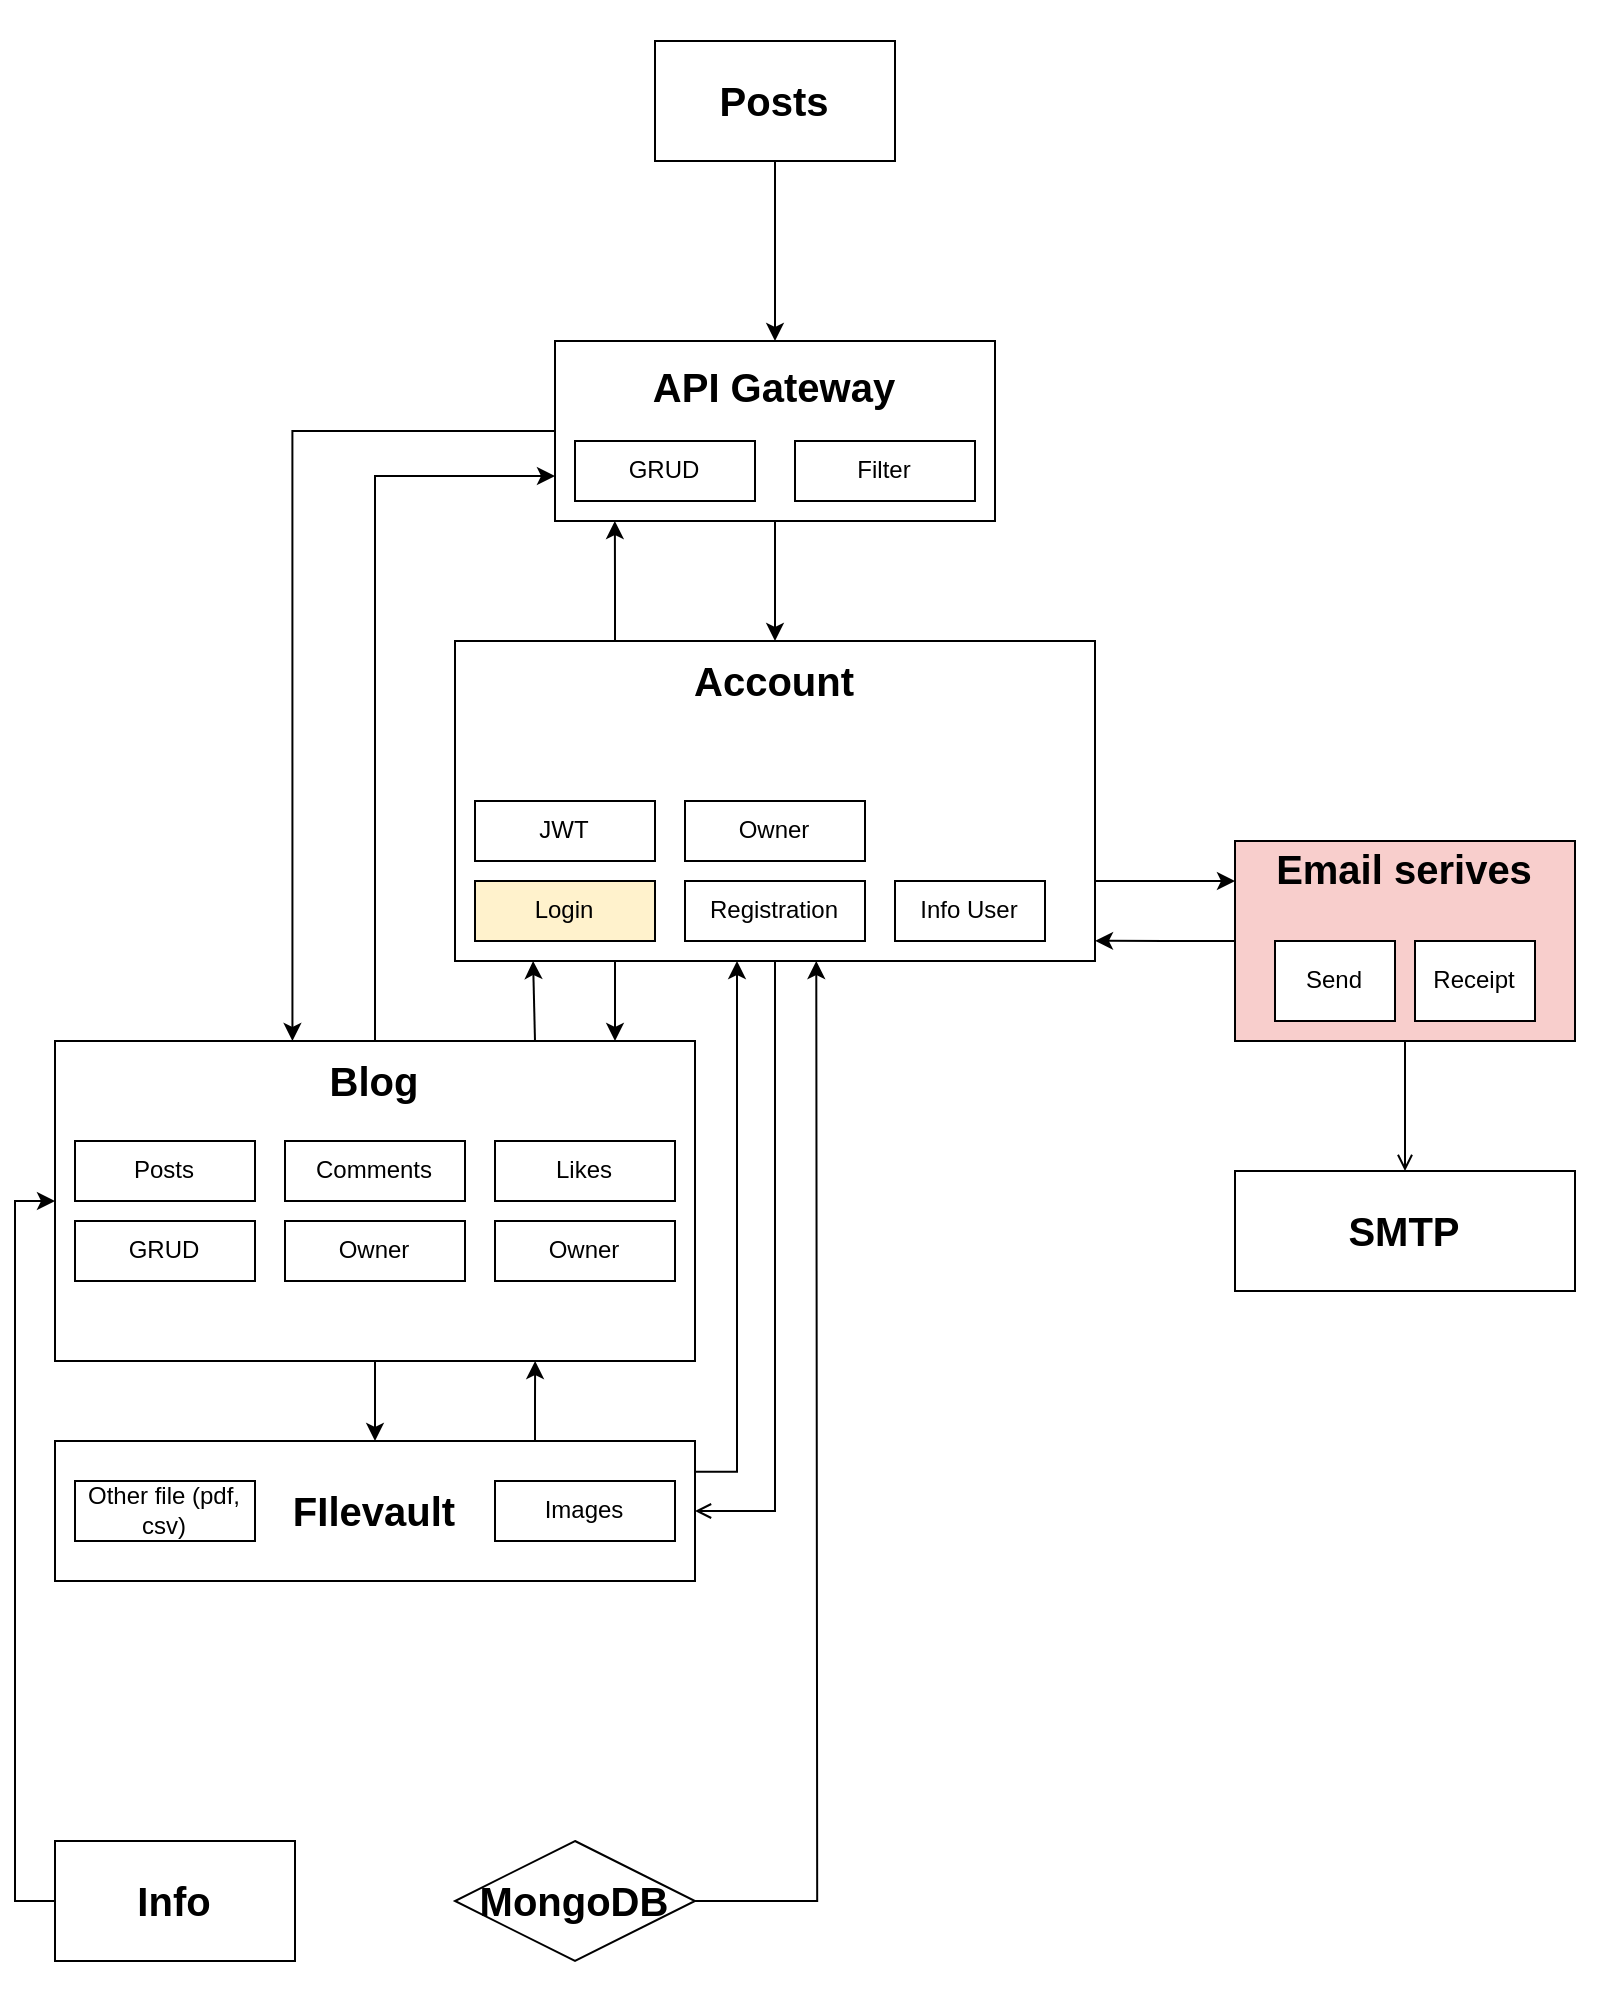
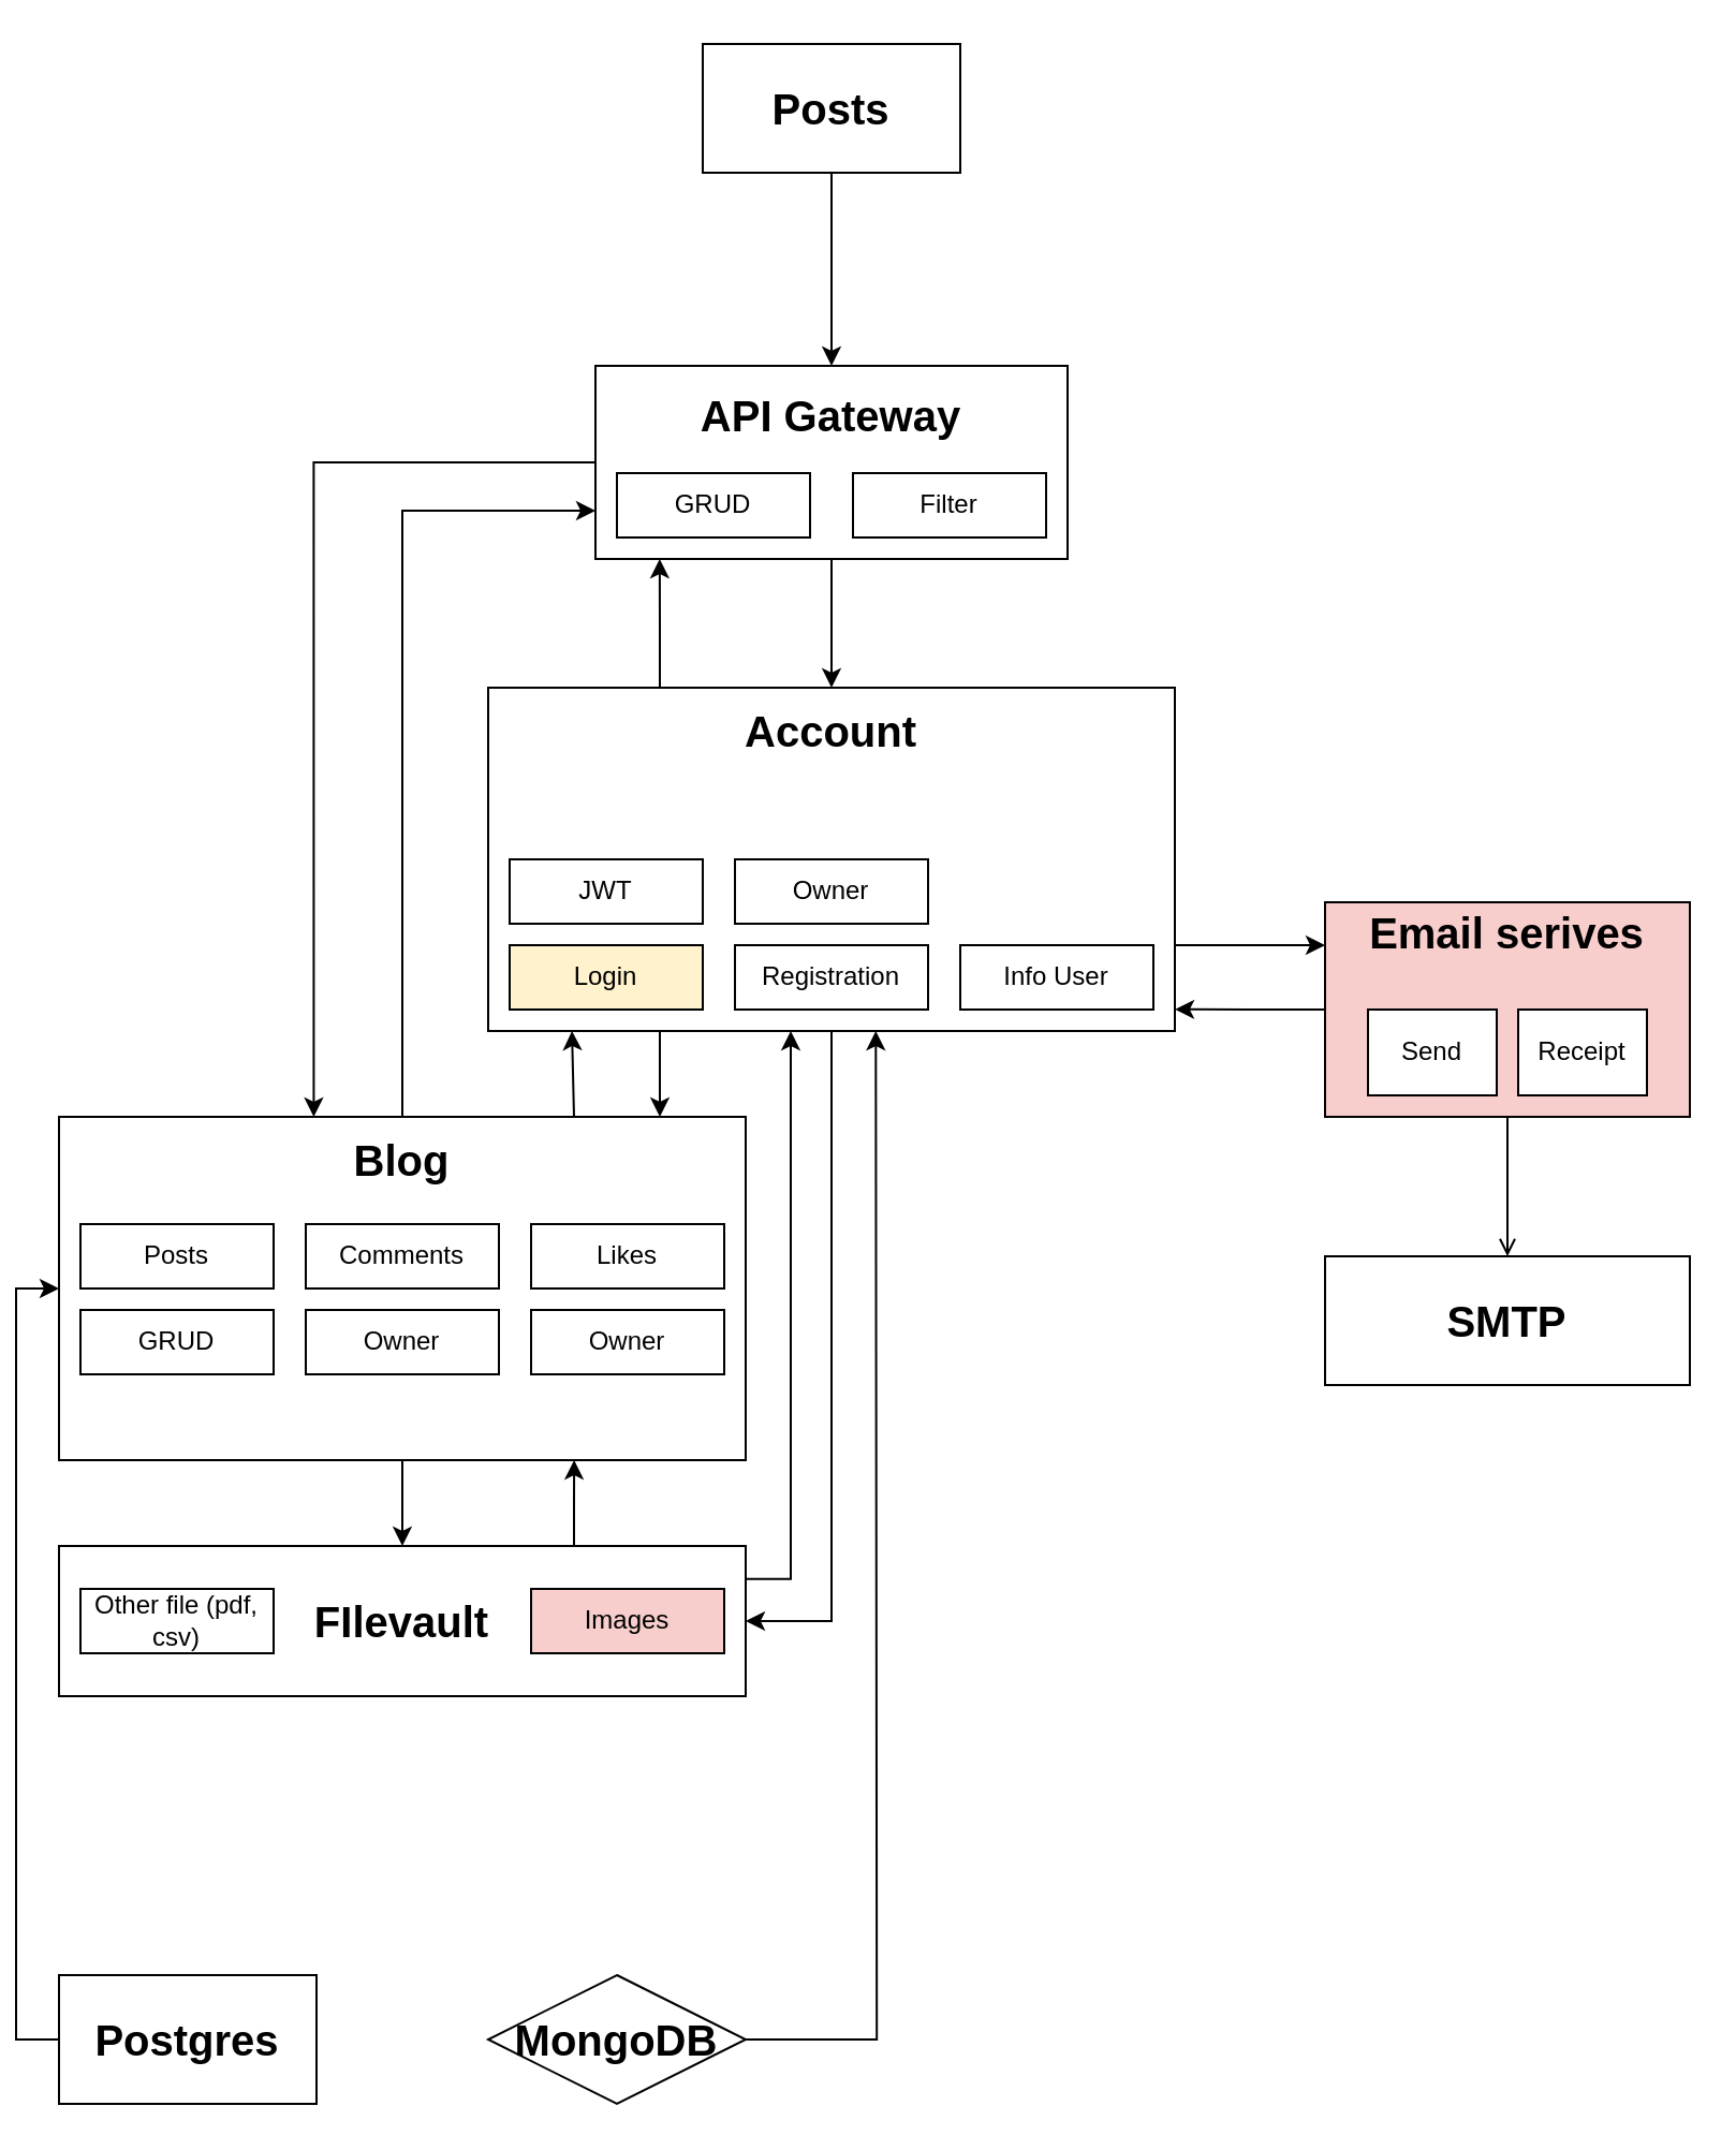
- <mxCell id="14" value="Info User" style="rounded=0;whiteSpace=wrap;html=1;" vertex="1" parent="10"><mxGeometry x="220" y="120" width="75" height="30" as="geometry" /></mxCell>
+ <mxCell id="14" value="Info User" style="rounded=0;whiteSpace=wrap;html=1;" vertex="1" parent="10"><mxGeometry x="220" y="120" width="90" height="30" as="geometry" /></mxCell>
- <mxCell id="28" value="Images" style="rounded=0;whiteSpace=wrap;html=1;" vertex="1" parent="25"><mxGeometry x="220" y="20" width="90" height="30" as="geometry" /></mxCell>
+ <mxCell id="28" value="Images" style="rounded=0;whiteSpace=wrap;html=1;fillColor=#f8cecc;" vertex="1" parent="25"><mxGeometry x="220" y="20" width="90" height="30" as="geometry" /></mxCell>
- <mxCell id="4" style="edgeStyle=orthogonalEdgeStyle;rounded=0;orthogonalLoop=1;jettySize=auto;html=1;entryX=1;entryY=0.5;entryDx=0;entryDy=0;endArrow=open;" edge="1" parent="1" source="13" target="27"><mxGeometry relative="1" as="geometry" /></mxCell>
+ <mxCell id="4" style="edgeStyle=orthogonalEdgeStyle;rounded=0;orthogonalLoop=1;jettySize=auto;html=1;entryX=1;entryY=0.5;entryDx=0;entryDy=0;" edge="1" parent="1" source="13" target="27"><mxGeometry relative="1" as="geometry" /></mxCell>
- <mxCell id="46" value="&lt;b&gt;&lt;font style=&quot;font-size: 20px;&quot;&gt;Info&lt;/font&gt;&lt;/b&gt;" style="rounded=0;whiteSpace=wrap;html=1;" vertex="1" parent="1"><mxGeometry x="20" y="920" width="120" height="60" as="geometry" /></mxCell>
+ <mxCell id="46" value="&lt;b&gt;&lt;font style=&quot;font-size: 20px;&quot;&gt;Postgres&lt;/font&gt;&lt;/b&gt;" style="rounded=0;whiteSpace=wrap;html=1;" vertex="1" parent="1"><mxGeometry x="20" y="920" width="120" height="60" as="geometry" /></mxCell>
